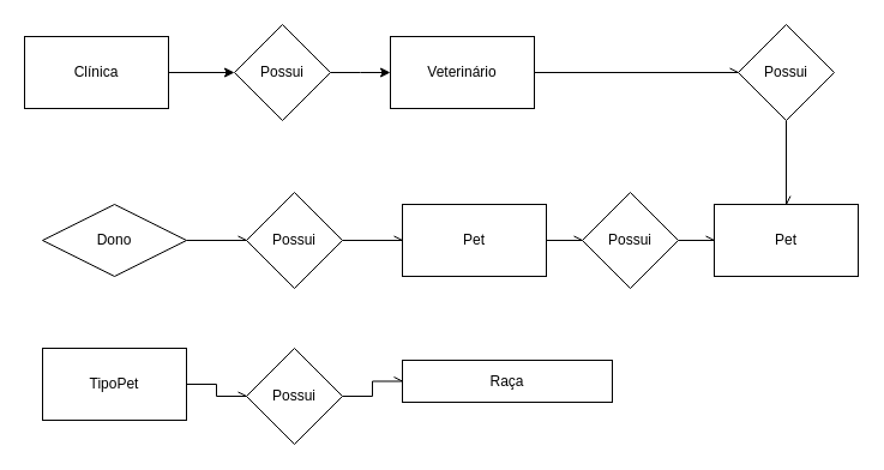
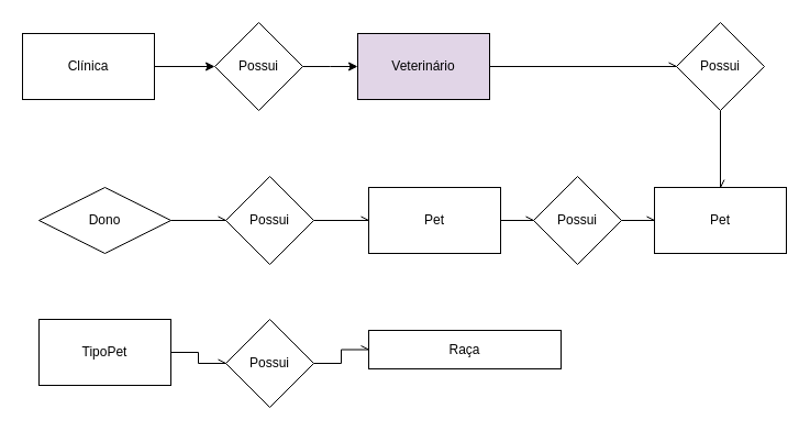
- <mxCell id="9" value="Veterinário" style="rounded=0;whiteSpace=wrap;html=1;" vertex="1" parent="1"><mxGeometry x="325" y="30" width="120" height="60" as="geometry" /></mxCell>
+ <mxCell id="9" value="Veterinário" style="rounded=0;whiteSpace=wrap;html=1;fillColor=#e1d5e7;" vertex="1" parent="1"><mxGeometry x="325" y="30" width="120" height="60" as="geometry" /></mxCell>
